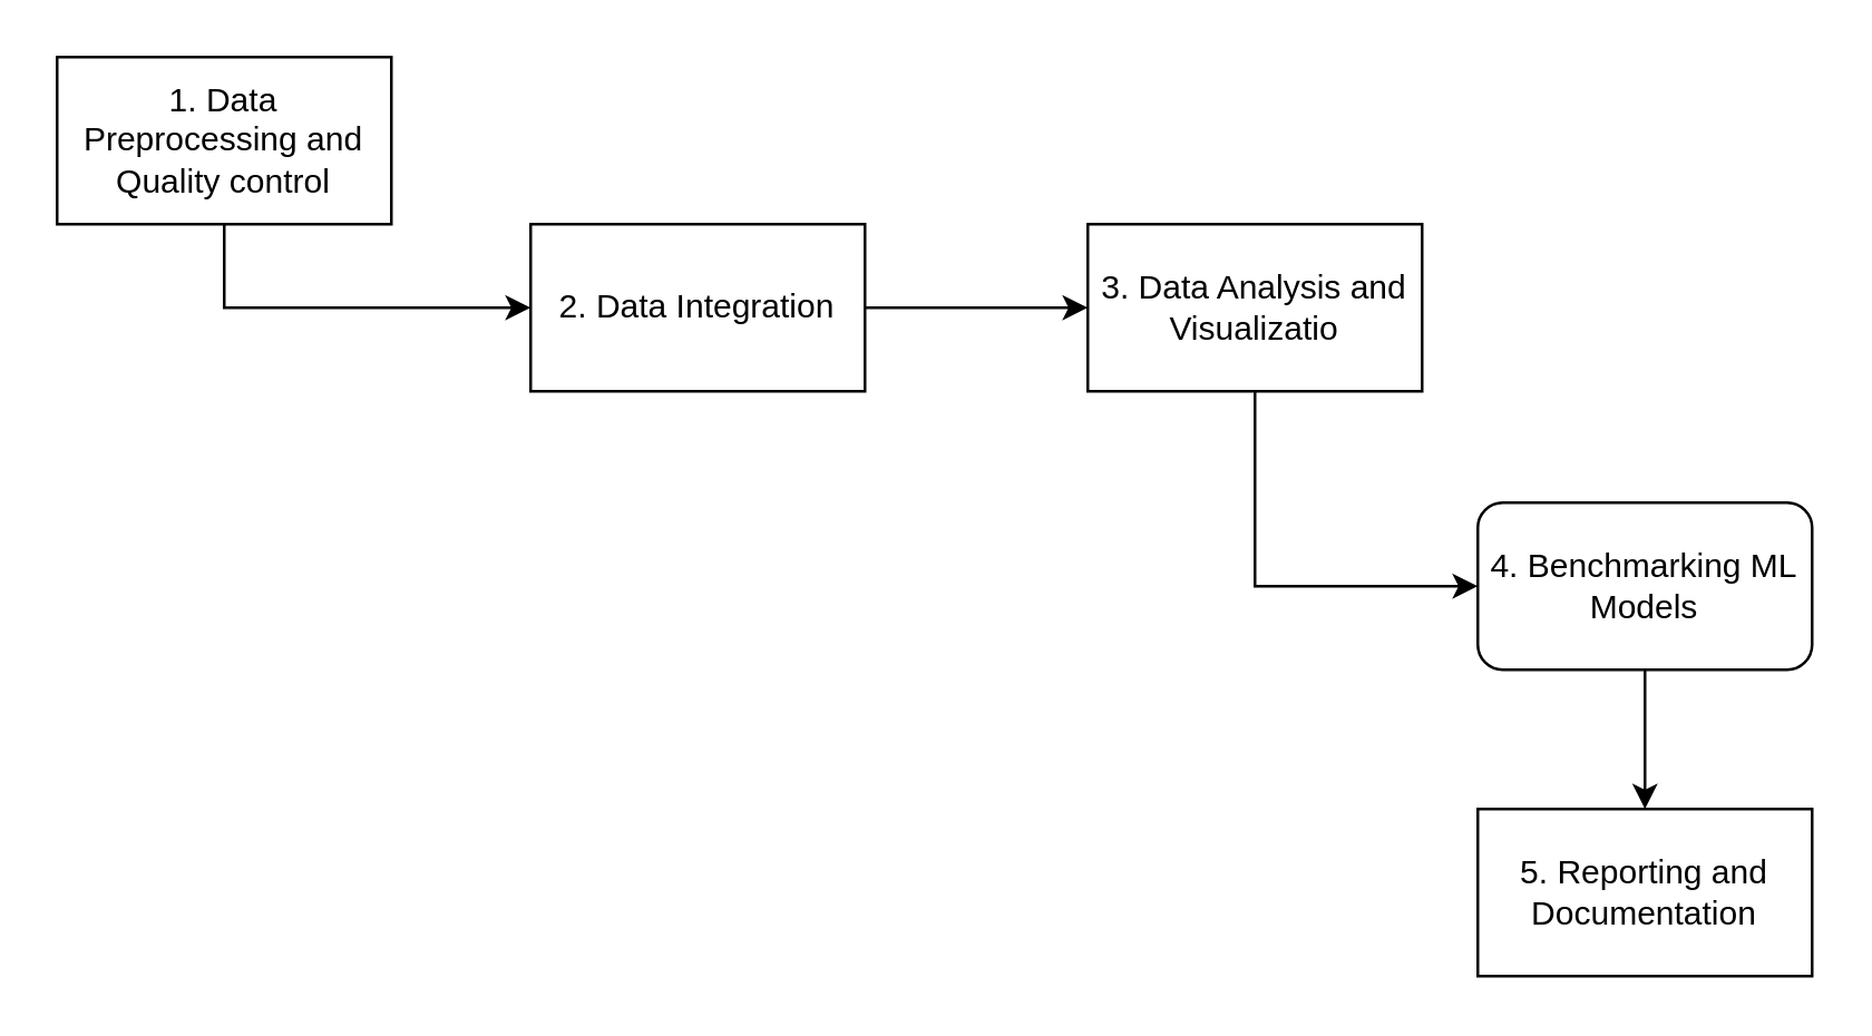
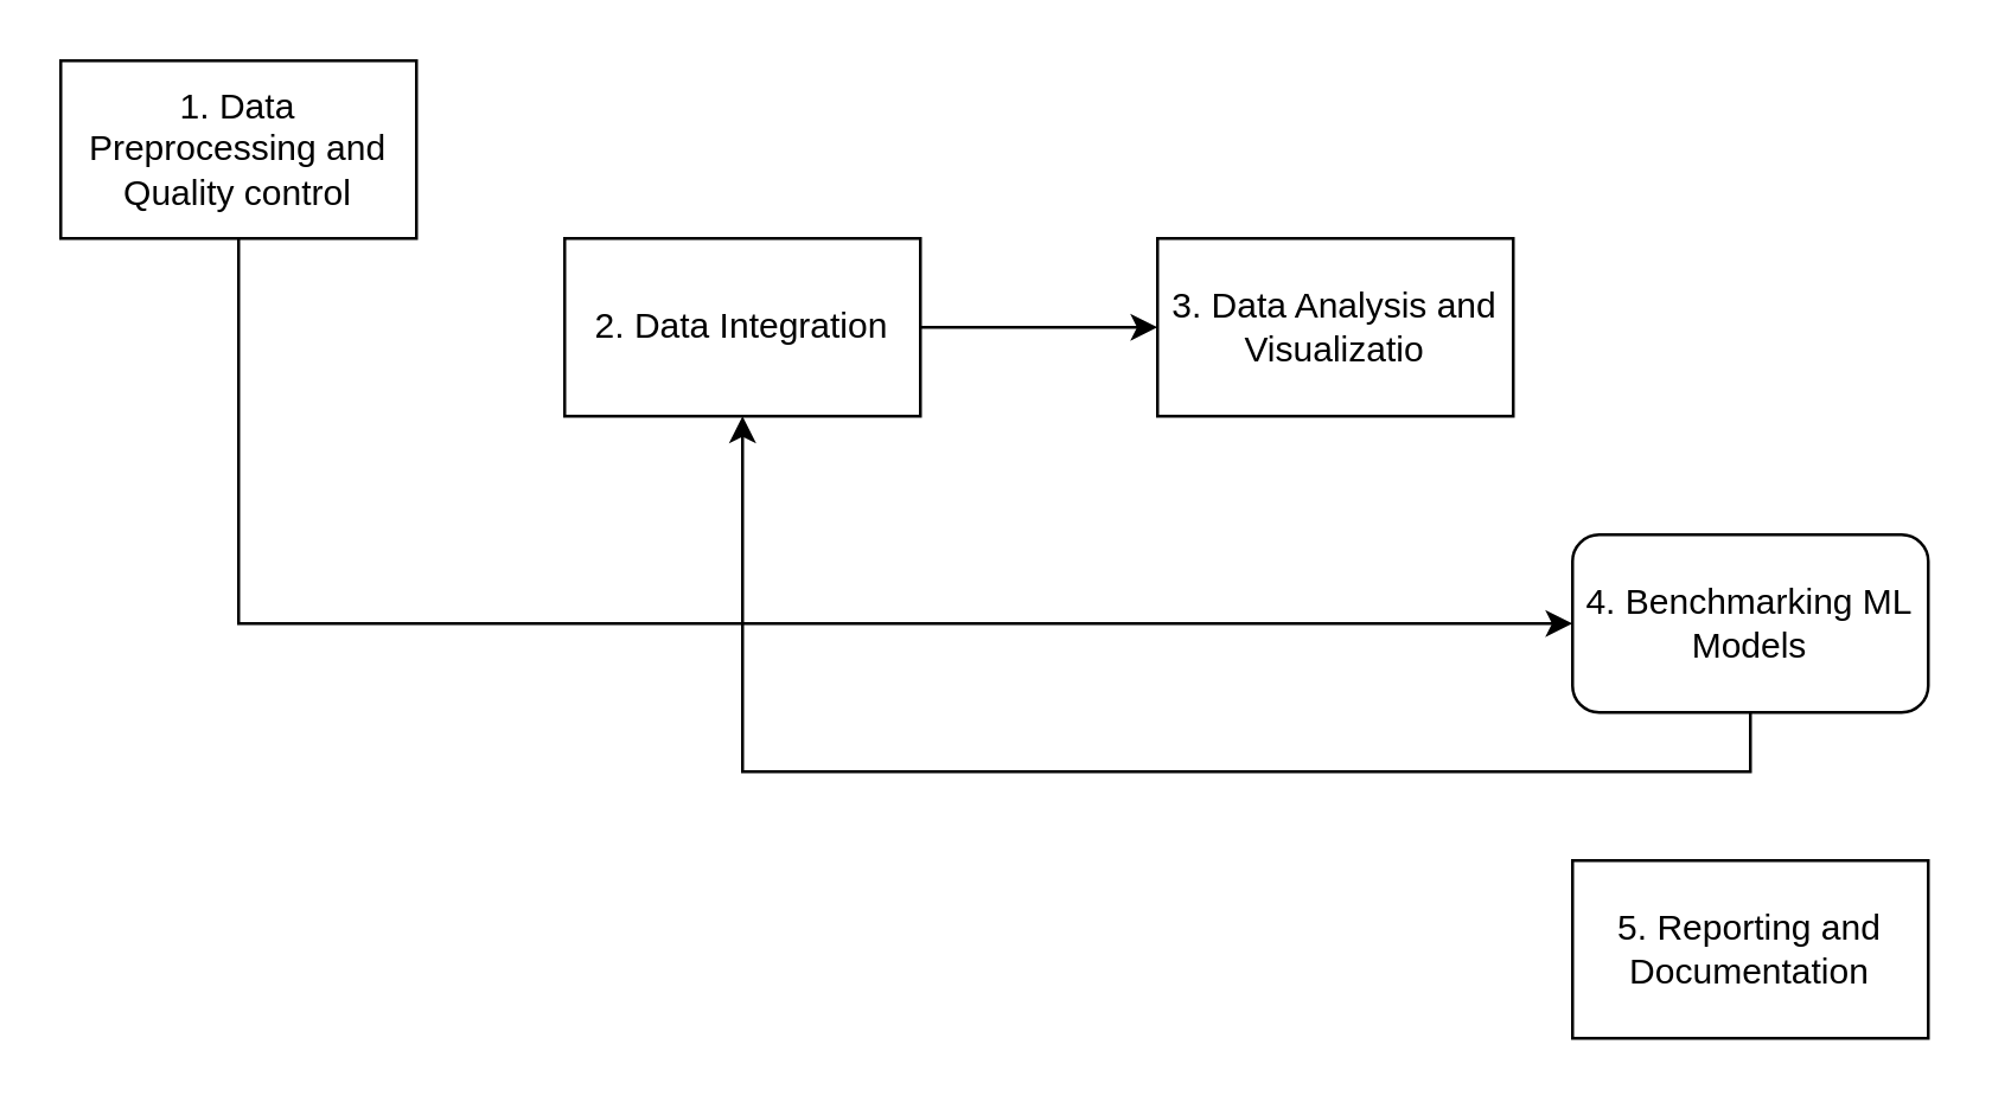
- <mxCell id="2" style="edgeStyle=orthogonalEdgeStyle;rounded=0;orthogonalLoop=1;jettySize=auto;html=1;exitX=0.5;exitY=1;exitDx=0;exitDy=0;" parent="1" source="3" target="5" edge="1"><mxGeometry relative="1" as="geometry" /></mxCell>
+ <mxCell id="2" style="edgeStyle=orthogonalEdgeStyle;rounded=0;orthogonalLoop=1;jettySize=auto;html=1;exitX=0.5;exitY=1;exitDx=0;exitDy=0;entryX=0;entryY=0.5;entryDx=0;entryDy=0;" parent="1" source="3" target="9" edge="1"><mxGeometry relative="1" as="geometry" /></mxCell>
- <mxCell id="6" style="edgeStyle=orthogonalEdgeStyle;rounded=0;orthogonalLoop=1;jettySize=auto;html=1;exitX=0.5;exitY=1;exitDx=0;exitDy=0;entryX=0;entryY=0.5;entryDx=0;entryDy=0;" parent="1" source="7" target="9" edge="1"><mxGeometry relative="1" as="geometry" /></mxCell>
- <mxCell id="8" style="edgeStyle=orthogonalEdgeStyle;rounded=0;orthogonalLoop=1;jettySize=auto;html=1;exitX=0.5;exitY=1;exitDx=0;exitDy=0;entryX=0.5;entryY=0;entryDx=0;entryDy=0;" parent="1" source="9" target="10" edge="1"><mxGeometry relative="1" as="geometry" /></mxCell>
+ <mxCell id="8" style="edgeStyle=orthogonalEdgeStyle;rounded=0;orthogonalLoop=1;jettySize=auto;html=1;exitX=0.5;exitY=1;exitDx=0;exitDy=0;" parent="1" source="9" target="5" edge="1"><mxGeometry relative="1" as="geometry" /></mxCell>
